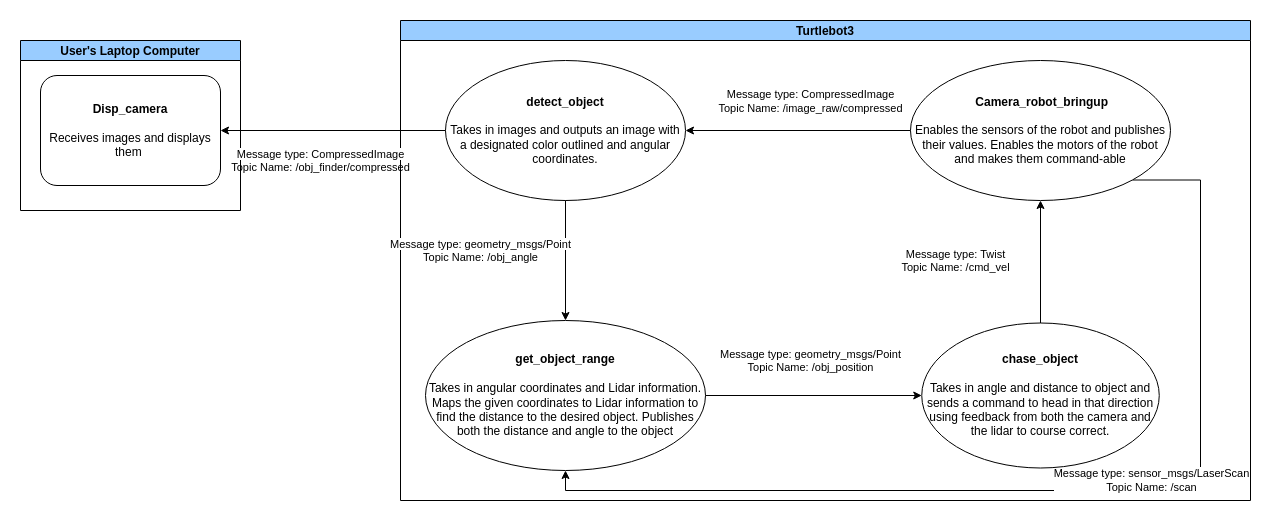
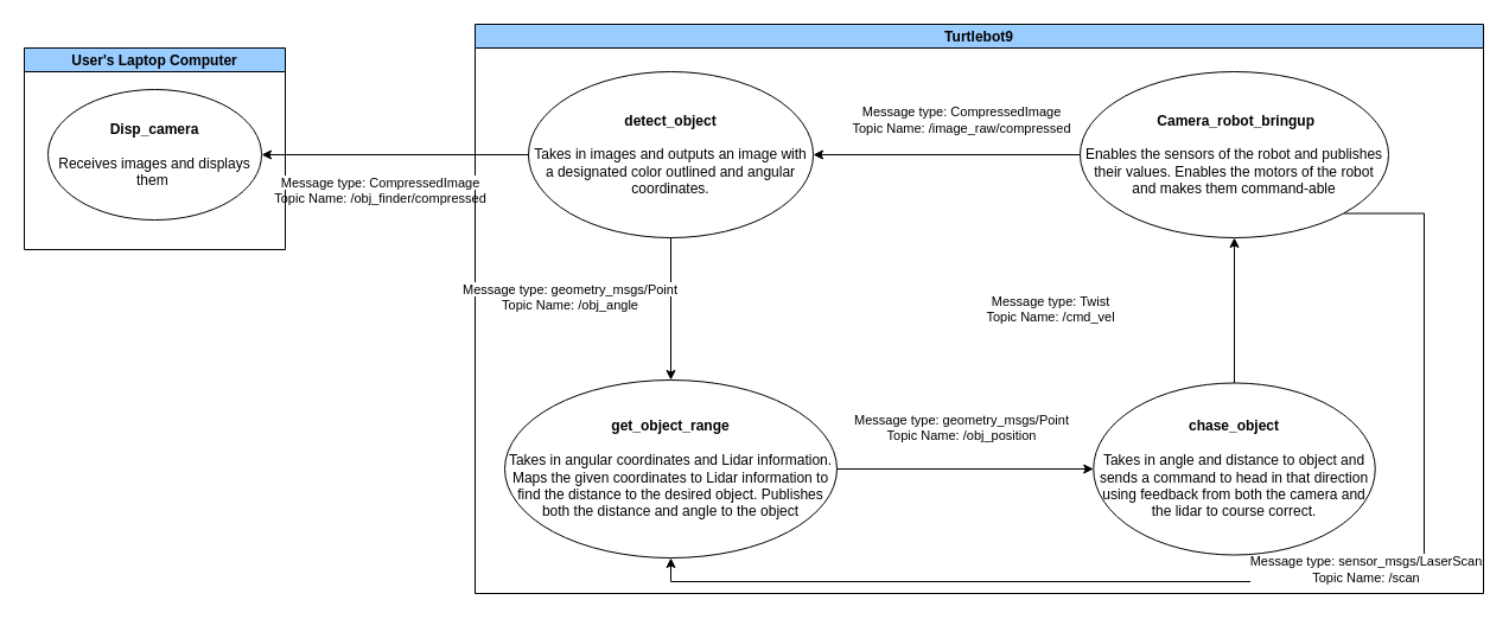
- <mxCell id="4" value="Turtlebot3" style="swimlane;startSize=20;horizontal=1;containerType=tree;newEdgeStyle={&quot;edgeStyle&quot;:&quot;elbowEdgeStyle&quot;,&quot;startArrow&quot;:&quot;none&quot;,&quot;endArrow&quot;:&quot;none&quot;};fillColor=#99CCFF;" parent="1" vertex="1"><mxGeometry x="400" y="20" width="850" height="480" as="geometry" /></mxCell>
+ <mxCell id="4" value="Turtlebot9" style="swimlane;startSize=20;horizontal=1;containerType=tree;newEdgeStyle={&quot;edgeStyle&quot;:&quot;elbowEdgeStyle&quot;,&quot;startArrow&quot;:&quot;none&quot;,&quot;endArrow&quot;:&quot;none&quot;};fillColor=#99CCFF;" parent="1" vertex="1"><mxGeometry x="400" y="20" width="850" height="480" as="geometry" /></mxCell>
- <mxCell id="3" value="&lt;b&gt;Disp_camera&lt;/b&gt;&lt;div&gt;&lt;b&gt;&lt;br&gt;&lt;/b&gt;&lt;/div&gt;&lt;div&gt;Receives images and displays them&amp;nbsp;&lt;/div&gt;" style="whiteSpace=wrap;html=1;rounded=1;" parent="2" vertex="1"><mxGeometry x="20" y="35" width="180" height="110" as="geometry" /></mxCell>
+ <mxCell id="3" value="&lt;b&gt;Disp_camera&lt;/b&gt;&lt;div&gt;&lt;b&gt;&lt;br&gt;&lt;/b&gt;&lt;/div&gt;&lt;div&gt;Receives images and displays them&amp;nbsp;&lt;/div&gt;" style="ellipse;whiteSpace=wrap;html=1;" parent="2" vertex="1"><mxGeometry x="20" y="35" width="180" height="110" as="geometry" /></mxCell>
- <mxCell id="18" value="&lt;span style=&quot;--tw-scale-x: 1; --tw-scale-y: 1; --tw-pan-x: ; --tw-pan-y: ; --tw-pinch-zoom: ; --tw-scroll-snap-strictness: proximity; --tw-gradient-from-position: ; --tw-gradient-via-position: ; --tw-gradient-to-position: ; --tw-ordinal: ; --tw-slashed-zero: ; --tw-numeric-figure: ; --tw-numeric-spacing: ; --tw-numeric-fraction: ; --tw-ring-inset: ; --tw-ring-offset-width: 0px; --tw-ring-offset-color: #fff; --tw-ring-color: rgb(59 130 246 / .5); --tw-ring-offset-shadow: 0 0 #0000; --tw-ring-shadow: 0 0 #0000; --tw-shadow: 0 0 #0000; --tw-shadow-colored: 0 0 #0000; --tw-blur: ; --tw-brightness: ; --tw-contrast: ; --tw-grayscale: ; --tw-hue-rotate: ; --tw-invert: ; --tw-saturate: ; --tw-sepia: ; --tw-drop-shadow: ; --tw-backdrop-blur: ; --tw-backdrop-brightness: ; --tw-backdrop-contrast: ; --tw-backdrop-grayscale: ; --tw-backdrop-hue-rotate: ; --tw-backdrop-invert: ; --tw-backdrop-opacity: ; --tw-backdrop-saturate: ; --tw-backdrop-sepia: ; font-size: 11px; background-color: rgb(255, 255, 255);&quot;&gt;Message type: Twist&lt;/span&gt;&lt;div style=&quot;--tw-scale-x: 1; --tw-scale-y: 1; --tw-pan-x: ; --tw-pan-y: ; --tw-pinch-zoom: ; --tw-scroll-snap-strictness: proximity; --tw-gradient-from-position: ; --tw-gradient-via-position: ; --tw-gradient-to-position: ; --tw-ordinal: ; --tw-slashed-zero: ; --tw-numeric-figure: ; --tw-numeric-spacing: ; --tw-numeric-fraction: ; --tw-ring-inset: ; --tw-ring-offset-width: 0px; --tw-ring-offset-color: #fff; --tw-ring-color: rgb(59 130 246 / .5); --tw-ring-offset-shadow: 0 0 #0000; --tw-ring-shadow: 0 0 #0000; --tw-shadow: 0 0 #0000; --tw-shadow-colored: 0 0 #0000; --tw-blur: ; --tw-brightness: ; --tw-contrast: ; --tw-grayscale: ; --tw-hue-rotate: ; --tw-invert: ; --tw-saturate: ; --tw-sepia: ; --tw-drop-shadow: ; --tw-backdrop-blur: ; --tw-backdrop-brightness: ; --tw-backdrop-contrast: ; --tw-backdrop-grayscale: ; --tw-backdrop-hue-rotate: ; --tw-backdrop-invert: ; --tw-backdrop-opacity: ; --tw-backdrop-saturate: ; --tw-backdrop-sepia: ; font-size: 11px;&quot;&gt;Topic Name: /cmd_vel&lt;/div&gt;" style="text;html=1;align=center;verticalAlign=middle;resizable=0;points=[];autosize=1;strokeColor=none;fillColor=none;" parent="4" vertex="1"><mxGeometry x="490" y="220" width="130" height="40" as="geometry" /></mxCell>
+ <mxCell id="18" value="&lt;span style=&quot;--tw-scale-x: 1; --tw-scale-y: 1; --tw-pan-x: ; --tw-pan-y: ; --tw-pinch-zoom: ; --tw-scroll-snap-strictness: proximity; --tw-gradient-from-position: ; --tw-gradient-via-position: ; --tw-gradient-to-position: ; --tw-ordinal: ; --tw-slashed-zero: ; --tw-numeric-figure: ; --tw-numeric-spacing: ; --tw-numeric-fraction: ; --tw-ring-inset: ; --tw-ring-offset-width: 0px; --tw-ring-offset-color: #fff; --tw-ring-color: rgb(59 130 246 / .5); --tw-ring-offset-shadow: 0 0 #0000; --tw-ring-shadow: 0 0 #0000; --tw-shadow: 0 0 #0000; --tw-shadow-colored: 0 0 #0000; --tw-blur: ; --tw-brightness: ; --tw-contrast: ; --tw-grayscale: ; --tw-hue-rotate: ; --tw-invert: ; --tw-saturate: ; --tw-sepia: ; --tw-drop-shadow: ; --tw-backdrop-blur: ; --tw-backdrop-brightness: ; --tw-backdrop-contrast: ; --tw-backdrop-grayscale: ; --tw-backdrop-hue-rotate: ; --tw-backdrop-invert: ; --tw-backdrop-opacity: ; --tw-backdrop-saturate: ; --tw-backdrop-sepia: ; font-size: 11px; background-color: rgb(255, 255, 255);&quot;&gt;Message type: Twist&lt;/span&gt;&lt;div style=&quot;--tw-scale-x: 1; --tw-scale-y: 1; --tw-pan-x: ; --tw-pan-y: ; --tw-pinch-zoom: ; --tw-scroll-snap-strictness: proximity; --tw-gradient-from-position: ; --tw-gradient-via-position: ; --tw-gradient-to-position: ; --tw-ordinal: ; --tw-slashed-zero: ; --tw-numeric-figure: ; --tw-numeric-spacing: ; --tw-numeric-fraction: ; --tw-ring-inset: ; --tw-ring-offset-width: 0px; --tw-ring-offset-color: #fff; --tw-ring-color: rgb(59 130 246 / .5); --tw-ring-offset-shadow: 0 0 #0000; --tw-ring-shadow: 0 0 #0000; --tw-shadow: 0 0 #0000; --tw-shadow-colored: 0 0 #0000; --tw-blur: ; --tw-brightness: ; --tw-contrast: ; --tw-grayscale: ; --tw-hue-rotate: ; --tw-invert: ; --tw-saturate: ; --tw-sepia: ; --tw-drop-shadow: ; --tw-backdrop-blur: ; --tw-backdrop-brightness: ; --tw-backdrop-contrast: ; --tw-backdrop-grayscale: ; --tw-backdrop-hue-rotate: ; --tw-backdrop-invert: ; --tw-backdrop-opacity: ; --tw-backdrop-saturate: ; --tw-backdrop-sepia: ; font-size: 11px;&quot;&gt;Topic Name: /cmd_vel&lt;/div&gt;" style="text;html=1;align=center;verticalAlign=middle;resizable=0;points=[];autosize=1;strokeColor=none;fillColor=none;" parent="4" vertex="1"><mxGeometry x="420" y="220" width="130" height="40" as="geometry" /></mxCell>
